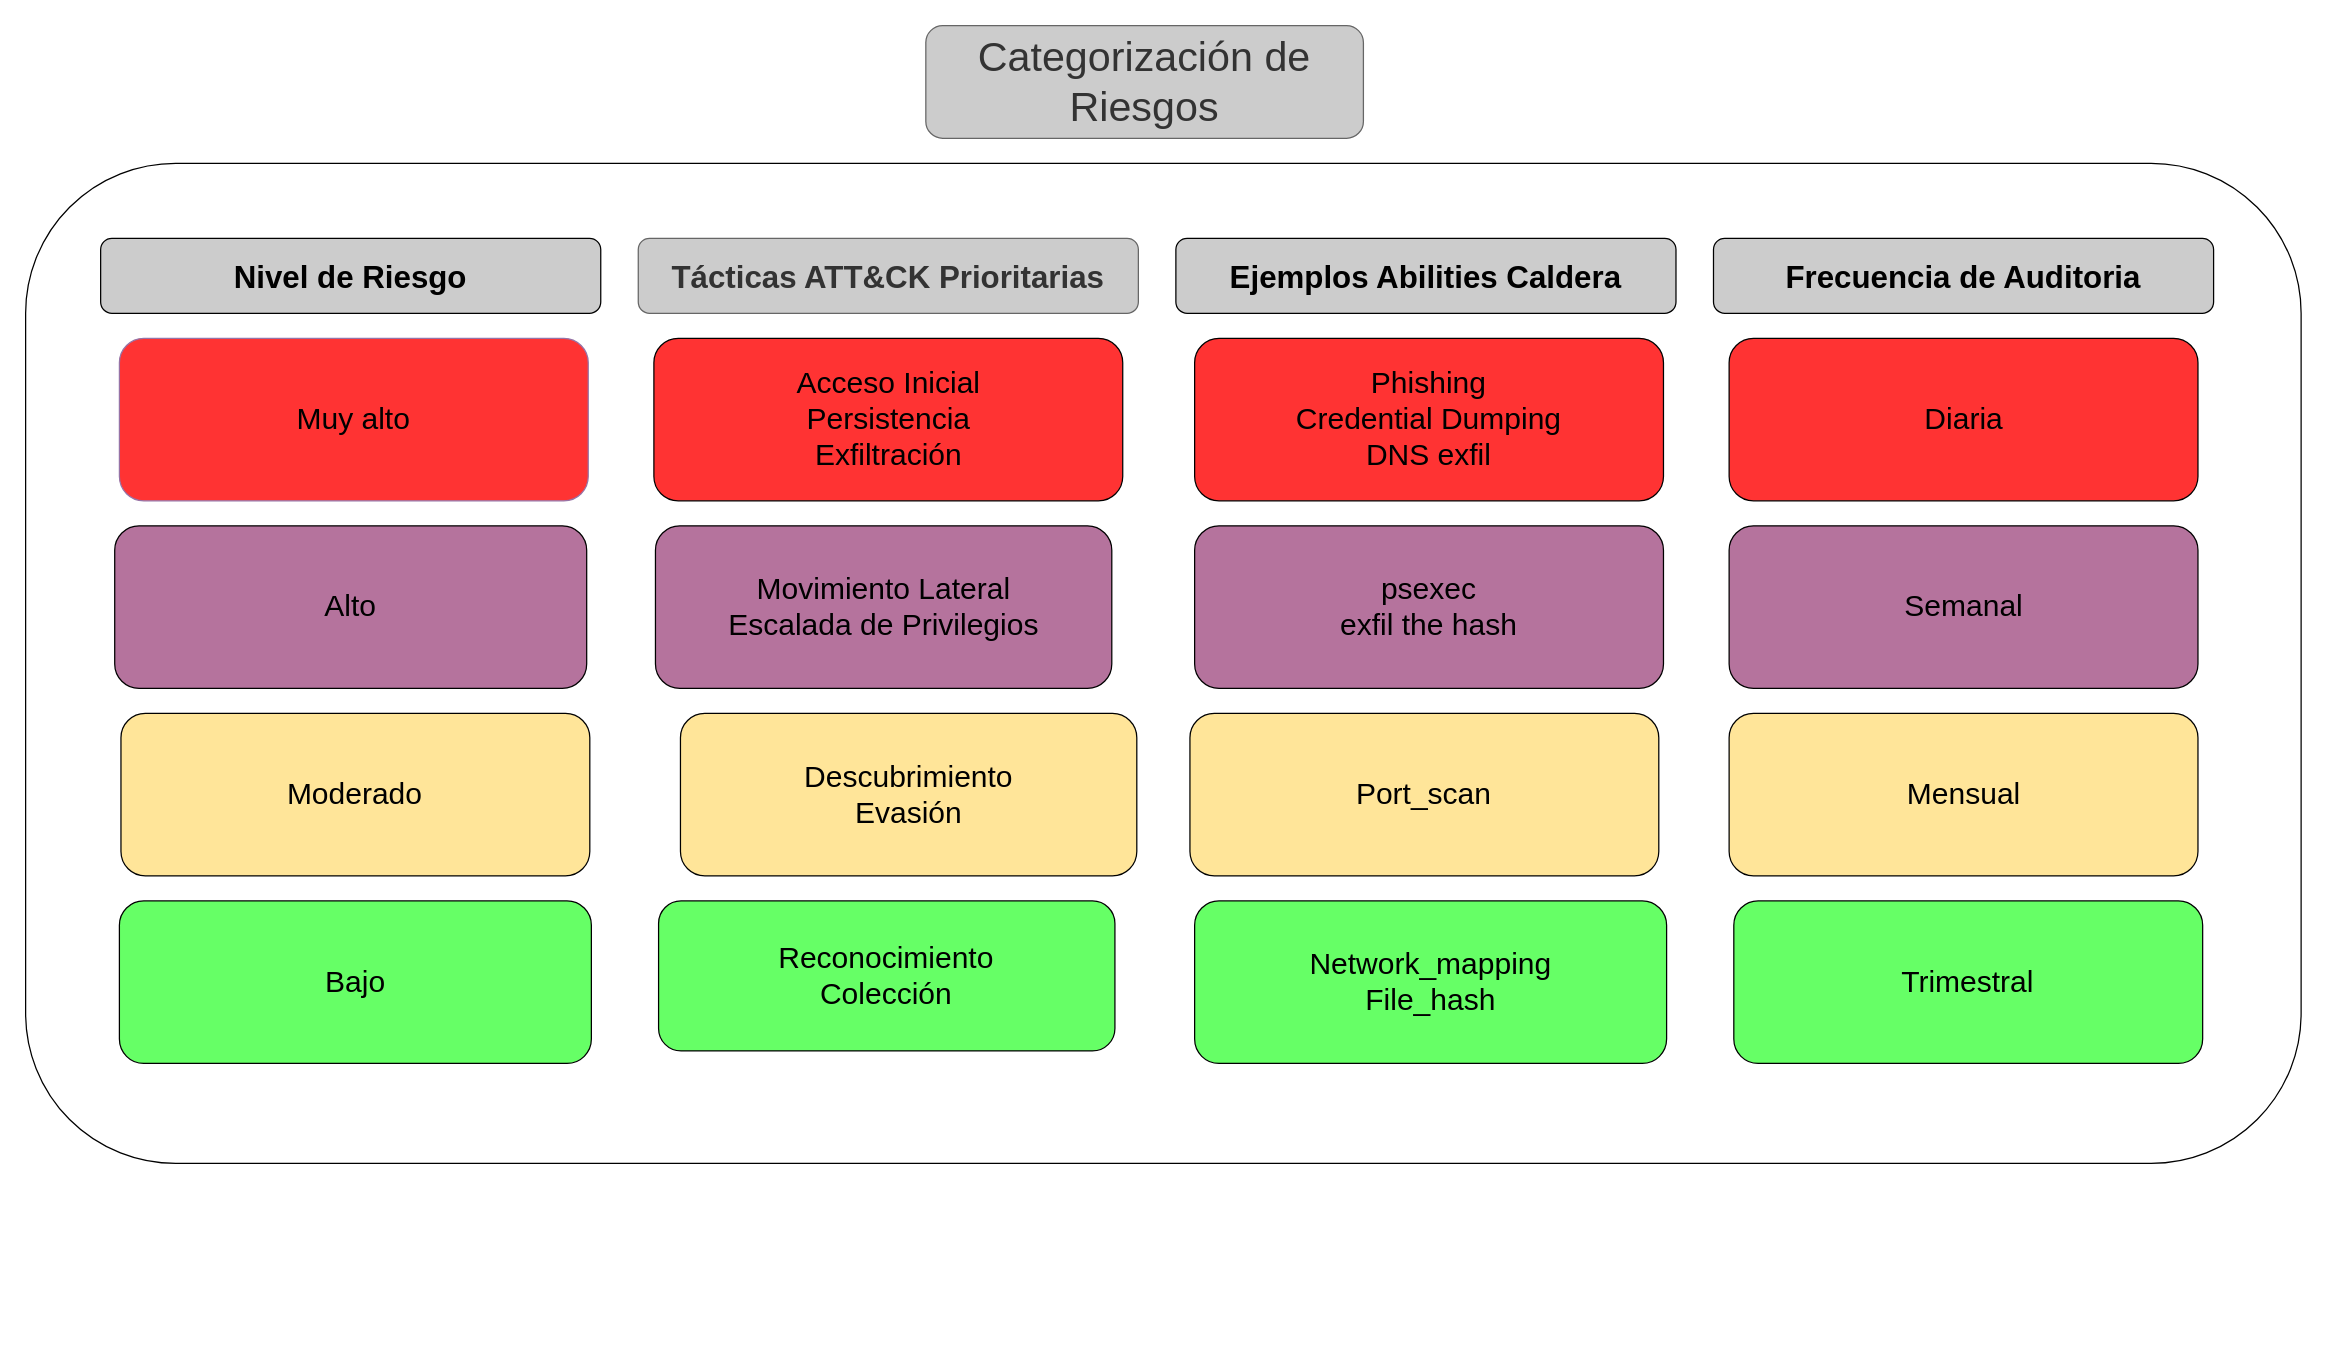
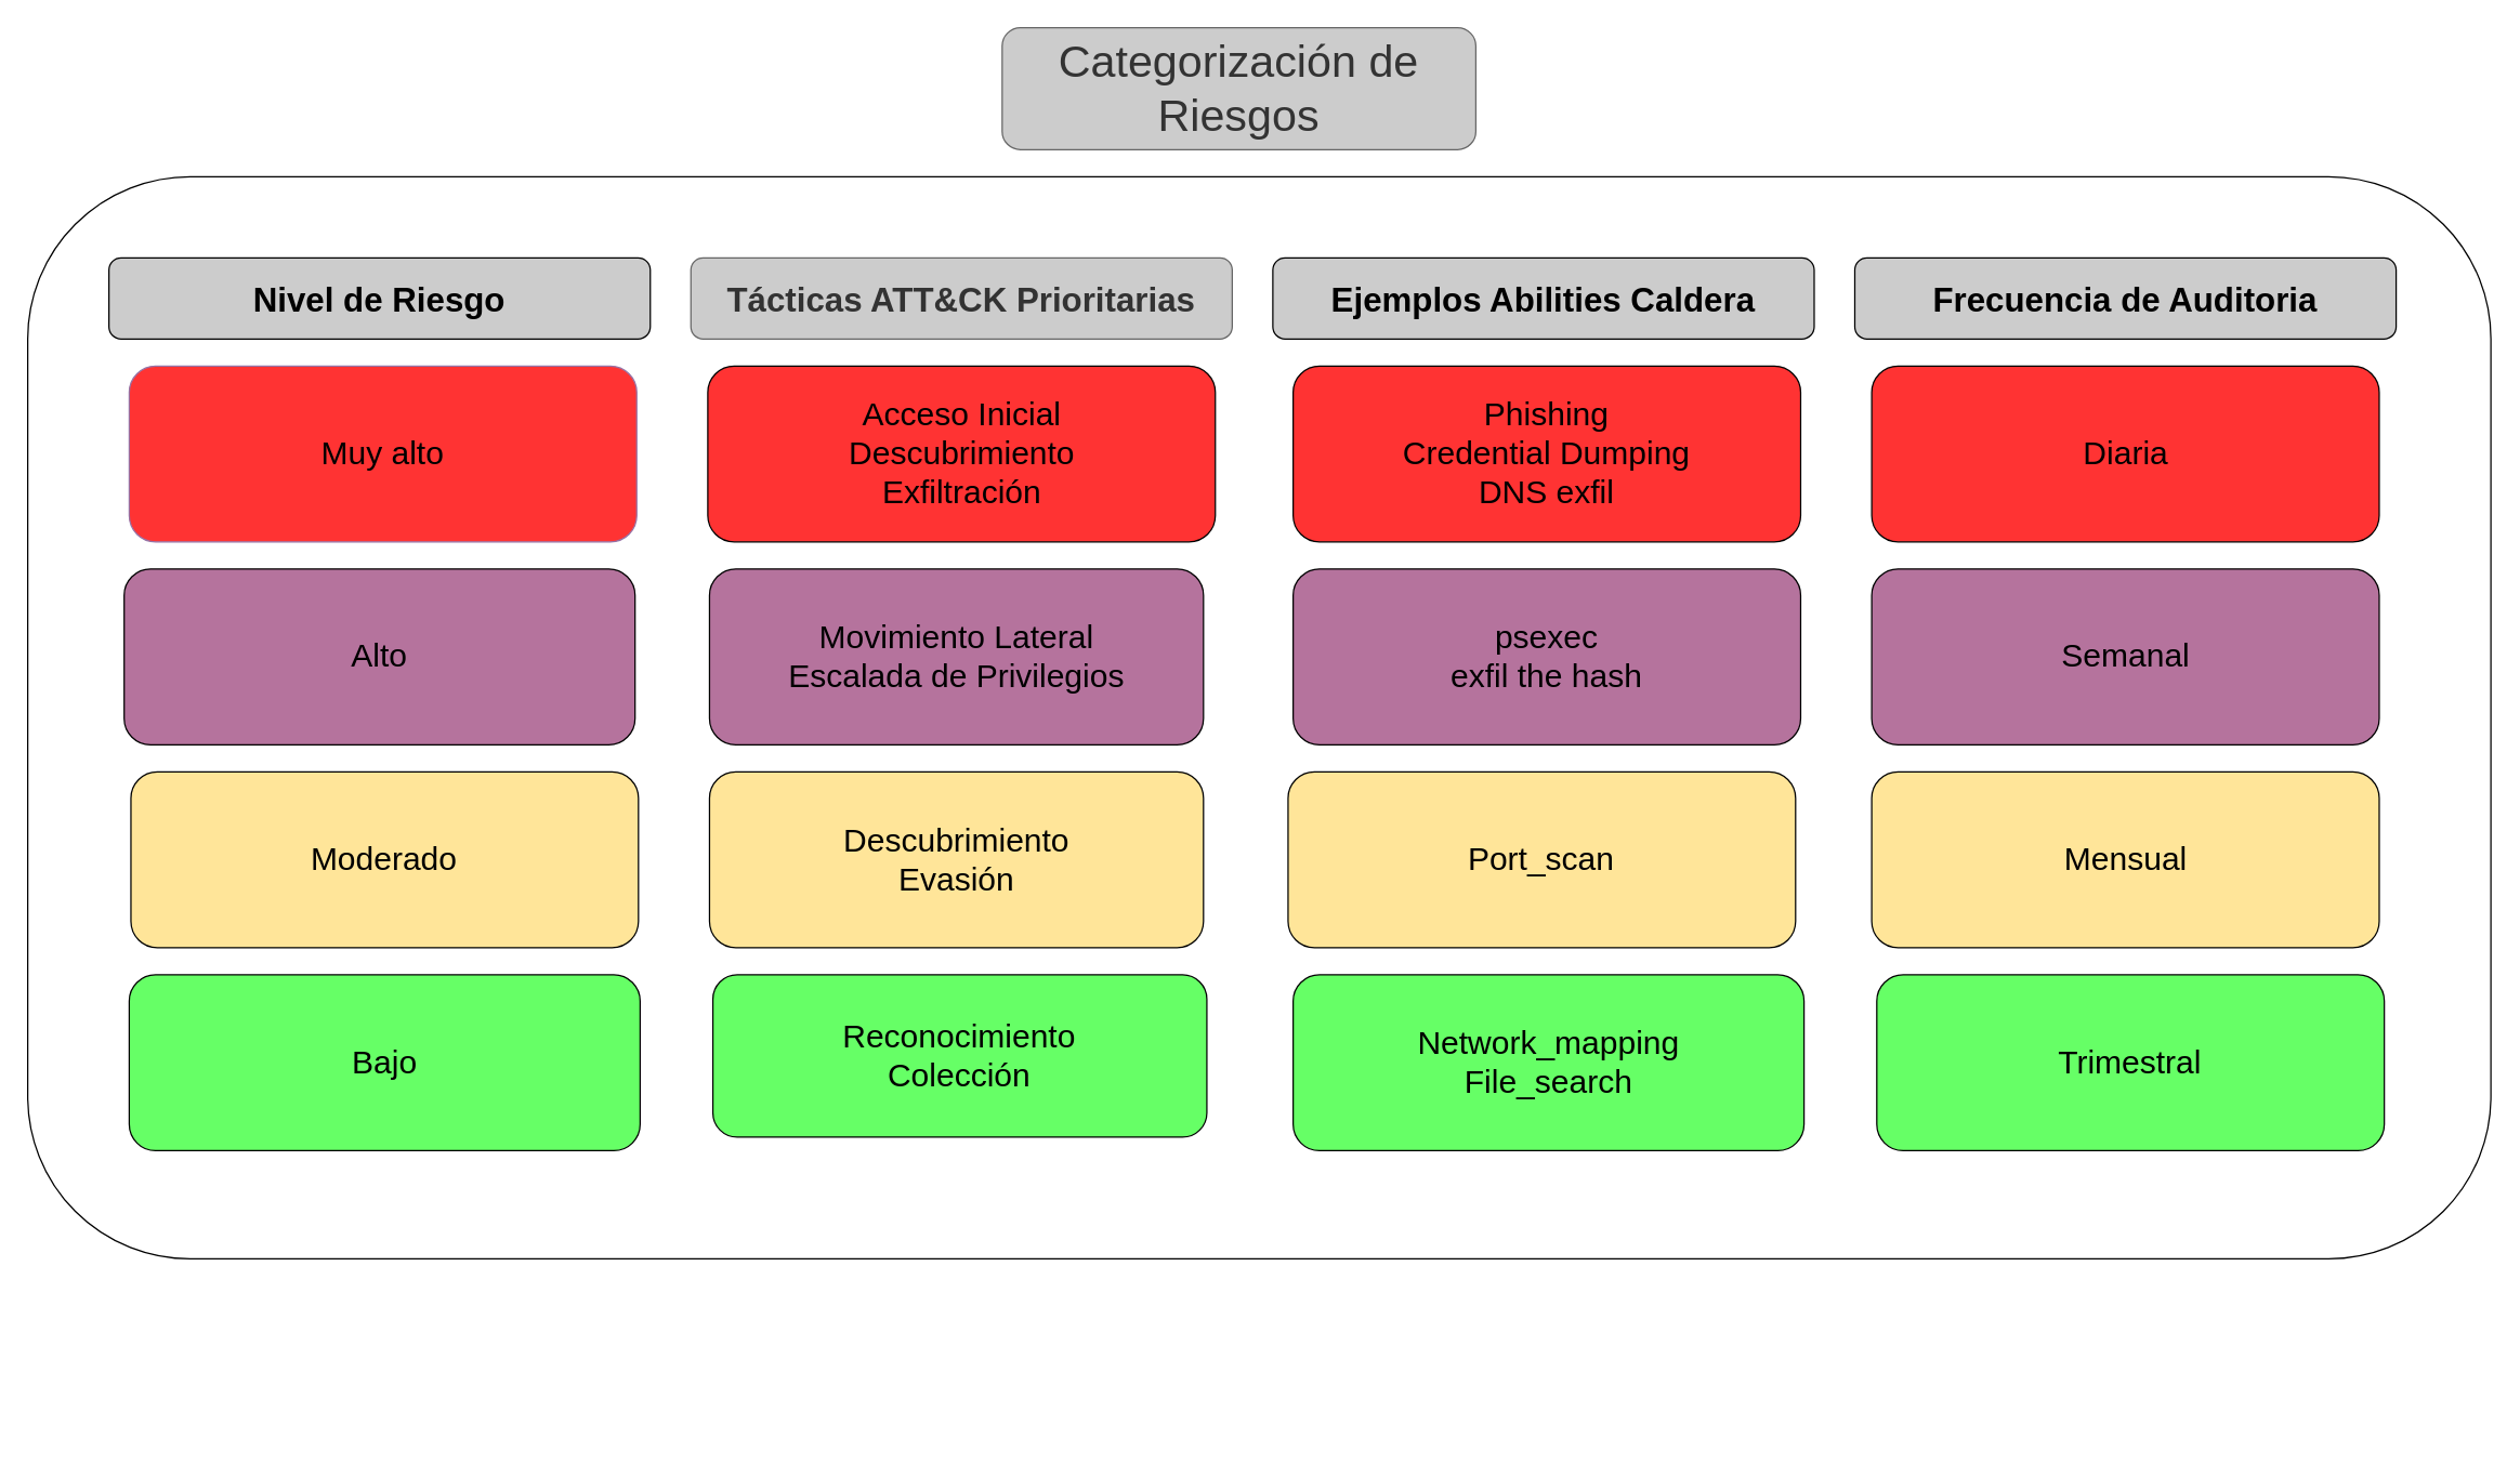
- <mxCell id="8" value="&lt;font style=&quot;font-size: 24px;&quot;&gt;Acceso Inicial&lt;/font&gt;&lt;div&gt;&lt;font style=&quot;font-size: 24px;&quot;&gt;Persistencia&lt;/font&gt;&lt;/div&gt;&lt;div&gt;&lt;font style=&quot;font-size: 24px;&quot;&gt;Exfiltración&lt;/font&gt;&lt;/div&gt;" style="rounded=1;whiteSpace=wrap;html=1;fillColor=light-dark(#FF3333,#392F3F);" parent="2" vertex="1"><mxGeometry x="502.5" y="140" width="375" height="130" as="geometry" /></mxCell>
+ <mxCell id="8" value="&lt;font style=&quot;font-size: 24px;&quot;&gt;Acceso Inicial&lt;/font&gt;&lt;div&gt;&lt;font style=&quot;font-size: 24px;&quot;&gt;Descubrimiento&lt;/font&gt;&lt;/div&gt;&lt;div&gt;&lt;font style=&quot;font-size: 24px;&quot;&gt;Exfiltración&lt;/font&gt;&lt;/div&gt;" style="rounded=1;whiteSpace=wrap;html=1;fillColor=light-dark(#FF3333,#392F3F);" parent="2" vertex="1"><mxGeometry x="502.5" y="140" width="375" height="130" as="geometry" /></mxCell>
- <mxCell id="10" value="&lt;font style=&quot;font-size: 24px;&quot;&gt;Descubrimiento&lt;/font&gt;&lt;div&gt;&lt;font style=&quot;font-size: 24px;&quot;&gt;Evasión&lt;/font&gt;&lt;/div&gt;" style="rounded=1;whiteSpace=wrap;html=1;fillColor=light-dark(#FFE599,#392F3F);" parent="2" vertex="1"><mxGeometry x="523.75" y="440" width="365" height="130" as="geometry" /></mxCell>
+ <mxCell id="10" value="&lt;font style=&quot;font-size: 24px;&quot;&gt;Descubrimiento&lt;/font&gt;&lt;div&gt;&lt;font style=&quot;font-size: 24px;&quot;&gt;Evasión&lt;/font&gt;&lt;/div&gt;" style="rounded=1;whiteSpace=wrap;html=1;fillColor=light-dark(#FFE599,#392F3F);" parent="2" vertex="1"><mxGeometry x="503.75" y="440" width="365" height="130" as="geometry" /></mxCell>
- <mxCell id="21" value="&lt;font size=&quot;5&quot;&gt;Network_mapping&lt;/font&gt;&lt;div&gt;&lt;font size=&quot;5&quot;&gt;File_hash&lt;/font&gt;&lt;/div&gt;" style="rounded=1;whiteSpace=wrap;html=1;fillColor=light-dark(#66FF66,#512D2B);" parent="2" vertex="1"><mxGeometry x="935" y="590" width="377.5" height="130" as="geometry" /></mxCell>
+ <mxCell id="21" value="&lt;font size=&quot;5&quot;&gt;Network_mapping&lt;/font&gt;&lt;div&gt;&lt;font size=&quot;5&quot;&gt;File_search&lt;/font&gt;&lt;/div&gt;" style="rounded=1;whiteSpace=wrap;html=1;fillColor=light-dark(#66FF66,#512D2B);" parent="2" vertex="1"><mxGeometry x="935" y="590" width="377.5" height="130" as="geometry" /></mxCell>
